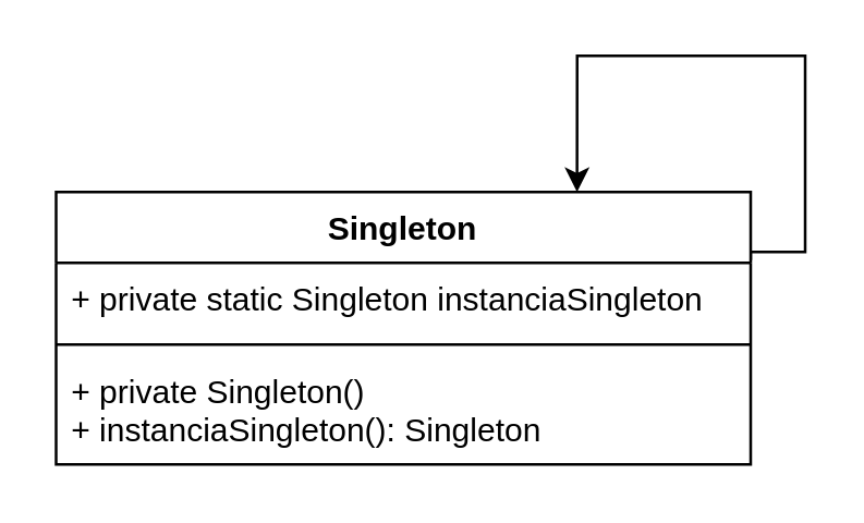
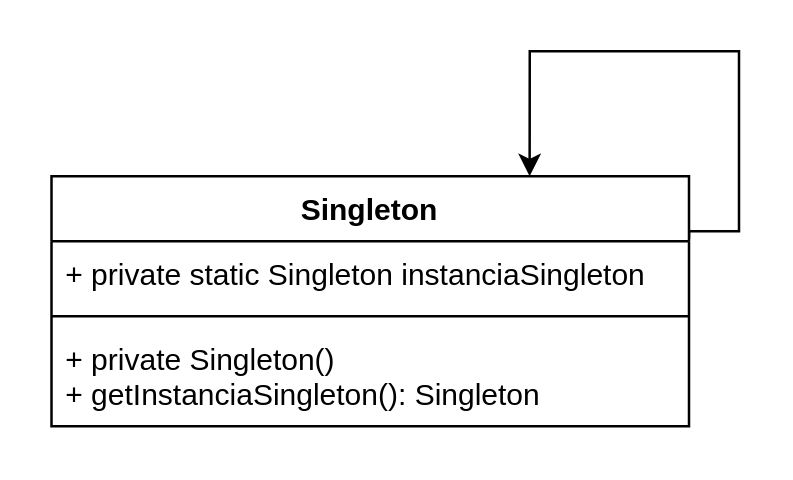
- <mxCell id="6" value="+ private Singleton()&#10;+ instanciaSingleton(): Singleton" style="text;strokeColor=none;fillColor=none;align=left;verticalAlign=top;spacingLeft=4;spacingRight=4;overflow=hidden;rotatable=0;points=[[0,0.5],[1,0.5]];portConstraint=eastwest;" vertex="1" parent="3"><mxGeometry y="60" width="255" height="40" as="geometry" /></mxCell>
+ <mxCell id="6" value="+ private Singleton()&#10;+ getInstanciaSingleton(): Singleton" style="text;strokeColor=none;fillColor=none;align=left;verticalAlign=top;spacingLeft=4;spacingRight=4;overflow=hidden;rotatable=0;points=[[0,0.5],[1,0.5]];portConstraint=eastwest;" vertex="1" parent="3"><mxGeometry y="60" width="255" height="40" as="geometry" /></mxCell>
